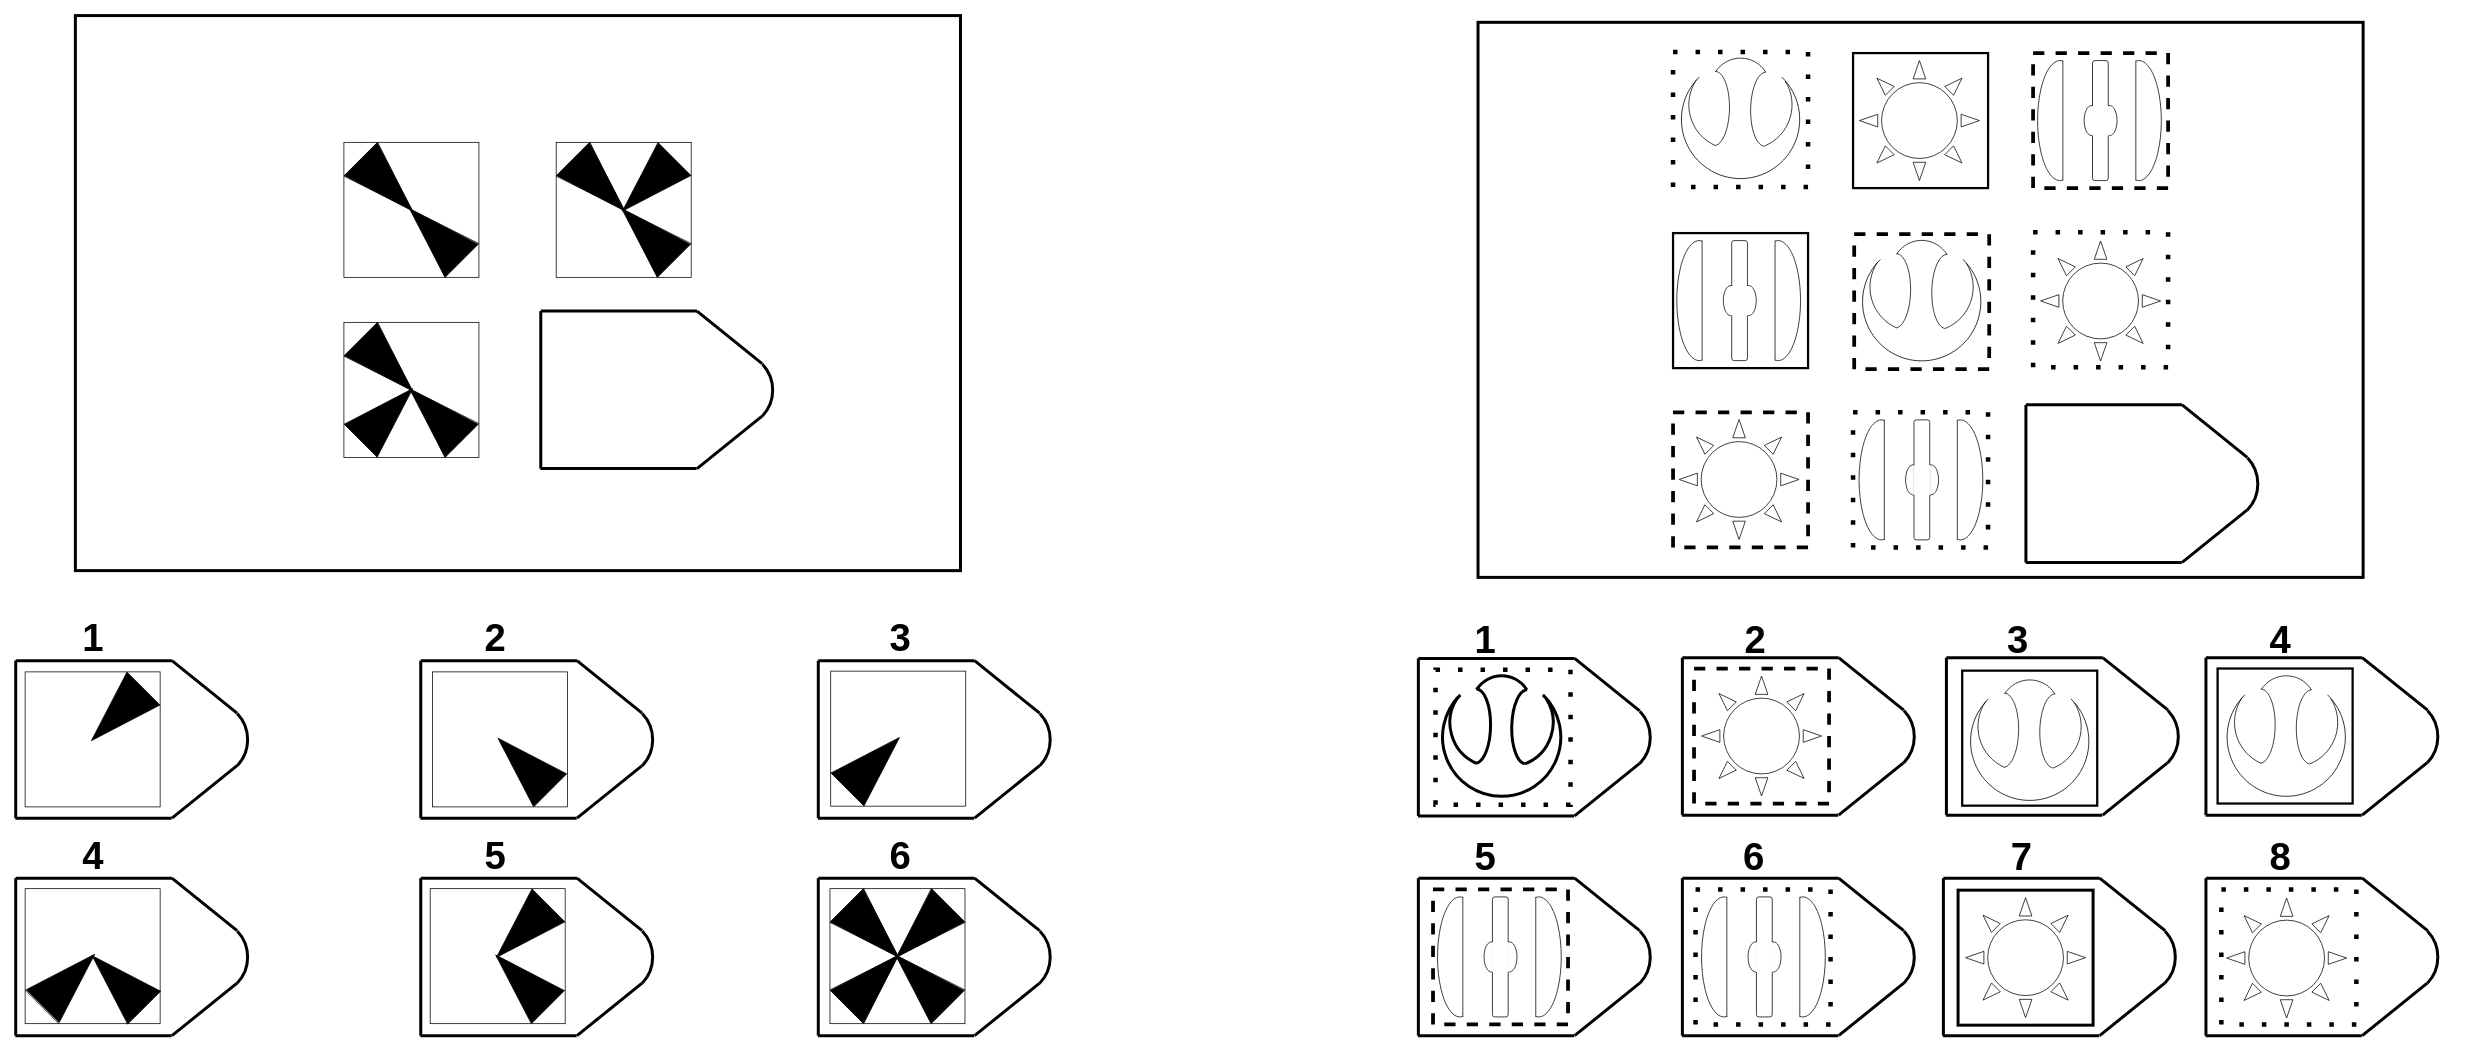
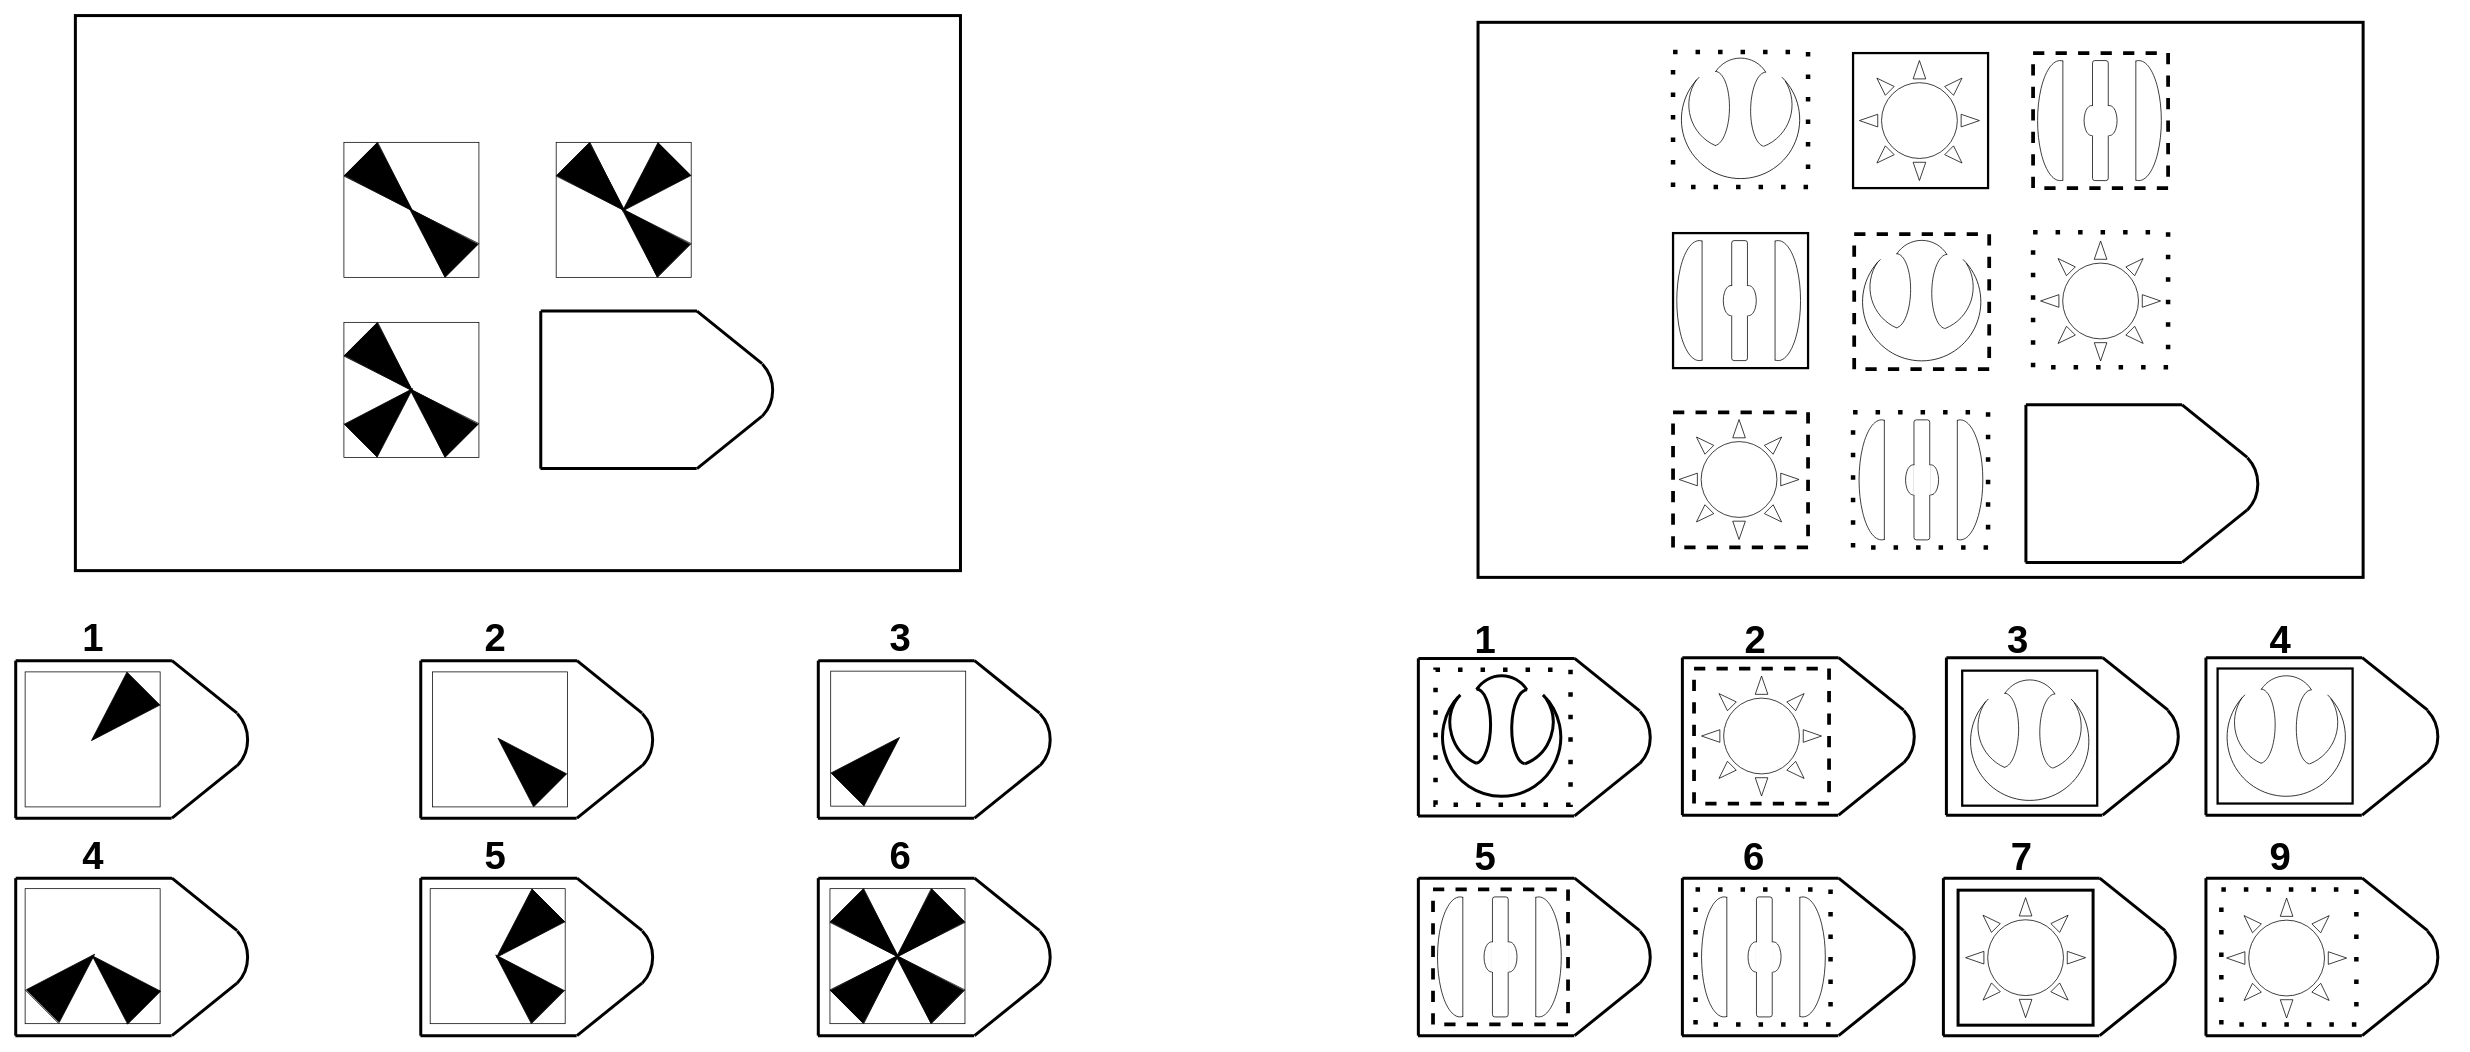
- <mxCell id="182" value="&lt;h1&gt;&lt;font style=&quot;font-size: 51px&quot;&gt;8&lt;/font&gt;&lt;/h1&gt;" style="text;html=1;strokeColor=none;fillColor=none;align=center;verticalAlign=middle;whiteSpace=wrap;rounded=0;" parent="1" vertex="1"><mxGeometry x="3000" y="1112" width="80" height="60" as="geometry" /></mxCell>
+ <mxCell id="182" value="&lt;h1&gt;&lt;font style=&quot;font-size: 51px&quot;&gt;9&lt;/font&gt;&lt;/h1&gt;" style="text;html=1;strokeColor=none;fillColor=none;align=center;verticalAlign=middle;whiteSpace=wrap;rounded=0;" parent="1" vertex="1"><mxGeometry x="3000" y="1112" width="80" height="60" as="geometry" /></mxCell>
